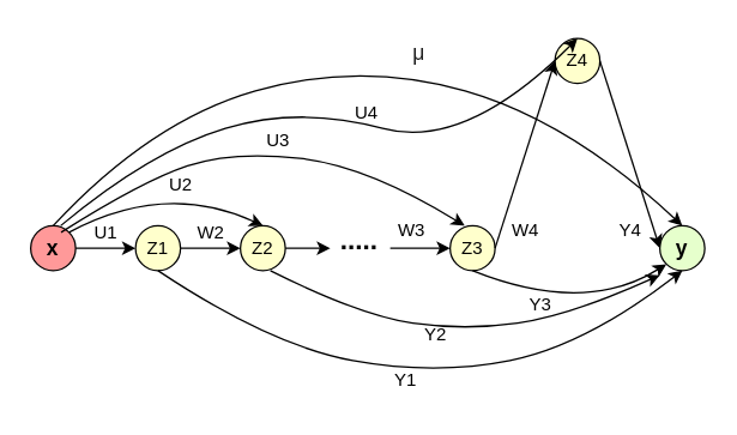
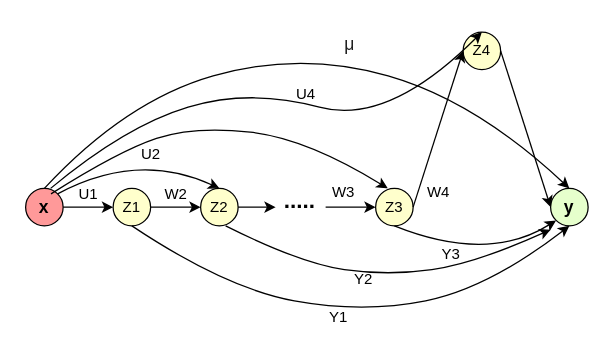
- <mxCell id="24" value="U3" style="text;html=1;align=center;verticalAlign=middle;resizable=0;points=[];autosize=1;strokeColor=none;fillColor=none;" vertex="1" parent="1"><mxGeometry x="164.7" y="78" width="40" height="30" as="geometry" /></mxCell>
- <mxCell id="31" value="Y4" style="text;html=1;align=center;verticalAlign=middle;resizable=0;points=[];autosize=1;strokeColor=none;fillColor=none;" vertex="1" parent="1"><mxGeometry x="400" y="138" width="40" height="30" as="geometry" /></mxCell>
